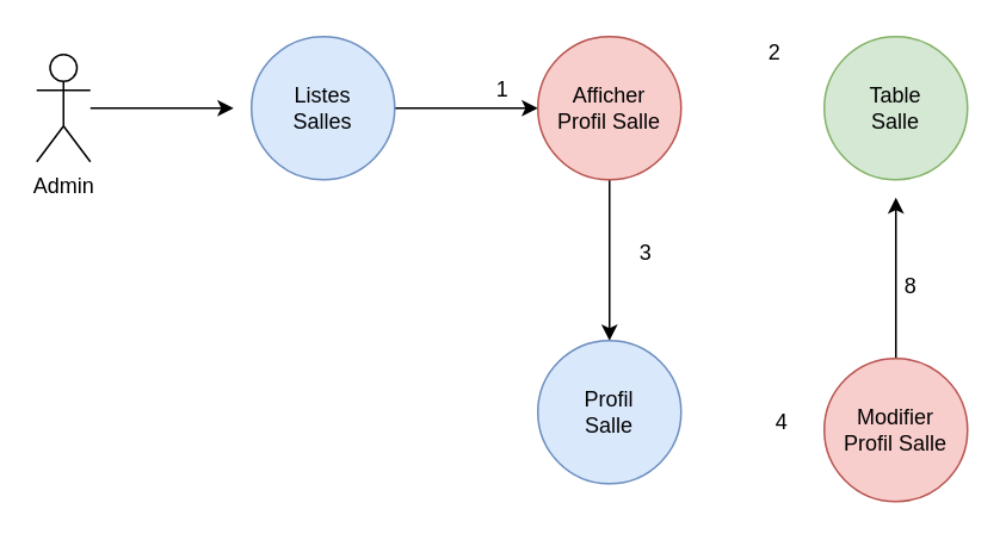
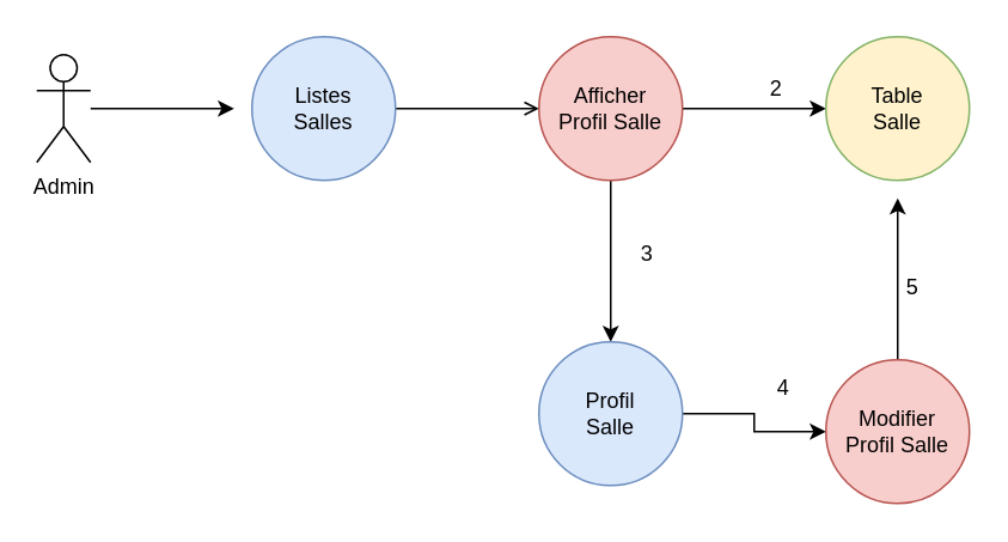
- <mxCell id="15" value="2" style="text;html=1;align=center;verticalAlign=middle;resizable=0;points=[];autosize=1;" parent="1" vertex="1"><mxGeometry x="422" y="19" width="20" height="20" as="geometry" /></mxCell>
+ <mxCell id="15" value="2" style="text;html=1;align=center;verticalAlign=middle;resizable=0;points=[];autosize=1;" parent="1" vertex="1"><mxGeometry x="422" y="39" width="20" height="20" as="geometry" /></mxCell>
- <mxCell id="14" value="1" style="text;html=1;align=center;verticalAlign=middle;resizable=0;points=[];autosize=1;" parent="1" vertex="1"><mxGeometry x="270" y="40" width="20" height="20" as="geometry" /></mxCell>
- <mxCell id="4" value="" style="edgeStyle=orthogonalEdgeStyle;rounded=0;orthogonalLoop=1;jettySize=auto;html=1;" parent="1" source="5" target="8" edge="1"><mxGeometry relative="1" as="geometry" /></mxCell>
+ <mxCell id="4" value="" style="edgeStyle=orthogonalEdgeStyle;rounded=0;orthogonalLoop=1;jettySize=auto;html=1;endArrow=open;" parent="1" source="5" target="8" edge="1"><mxGeometry relative="1" as="geometry" /></mxCell>
+ <mxCell id="6" value="" style="edgeStyle=orthogonalEdgeStyle;rounded=0;orthogonalLoop=1;jettySize=auto;html=1;" parent="1" source="8" target="13" edge="1"><mxGeometry relative="1" as="geometry" /></mxCell>
- <mxCell id="13" value="Table &lt;br&gt;Salle" style="ellipse;whiteSpace=wrap;html=1;fillColor=#d5e8d4;strokeColor=#82b366;" parent="1" vertex="1"><mxGeometry x="460" y="20" width="80" height="80" as="geometry" /></mxCell>
+ <mxCell id="13" value="Table &lt;br&gt;Salle" style="ellipse;whiteSpace=wrap;html=1;fillColor=#fff2cc;strokeColor=#82b366;" parent="1" vertex="1"><mxGeometry x="460" y="20" width="80" height="80" as="geometry" /></mxCell>
- <mxCell id="18" value="8" style="text;html=1;align=center;verticalAlign=middle;resizable=0;points=[];autosize=1;" parent="1" vertex="1"><mxGeometry x="498" y="150" width="20" height="20" as="geometry" /></mxCell>
+ <mxCell id="18" value="5" style="text;html=1;align=center;verticalAlign=middle;resizable=0;points=[];autosize=1;" parent="1" vertex="1"><mxGeometry x="498" y="150" width="20" height="20" as="geometry" /></mxCell>
+ <mxCell id="9" value="" style="edgeStyle=orthogonalEdgeStyle;rounded=0;orthogonalLoop=1;jettySize=auto;html=1;" parent="1" source="10" target="12" edge="1"><mxGeometry relative="1" as="geometry" /></mxCell>
- <mxCell id="17" value="4" style="text;html=1;align=center;verticalAlign=middle;resizable=0;points=[];autosize=1;" parent="1" vertex="1"><mxGeometry x="426" y="226" width="20" height="20" as="geometry" /></mxCell>
+ <mxCell id="17" value="4" style="text;html=1;align=center;verticalAlign=middle;resizable=0;points=[];autosize=1;" parent="1" vertex="1"><mxGeometry x="426" y="206" width="20" height="20" as="geometry" /></mxCell>
